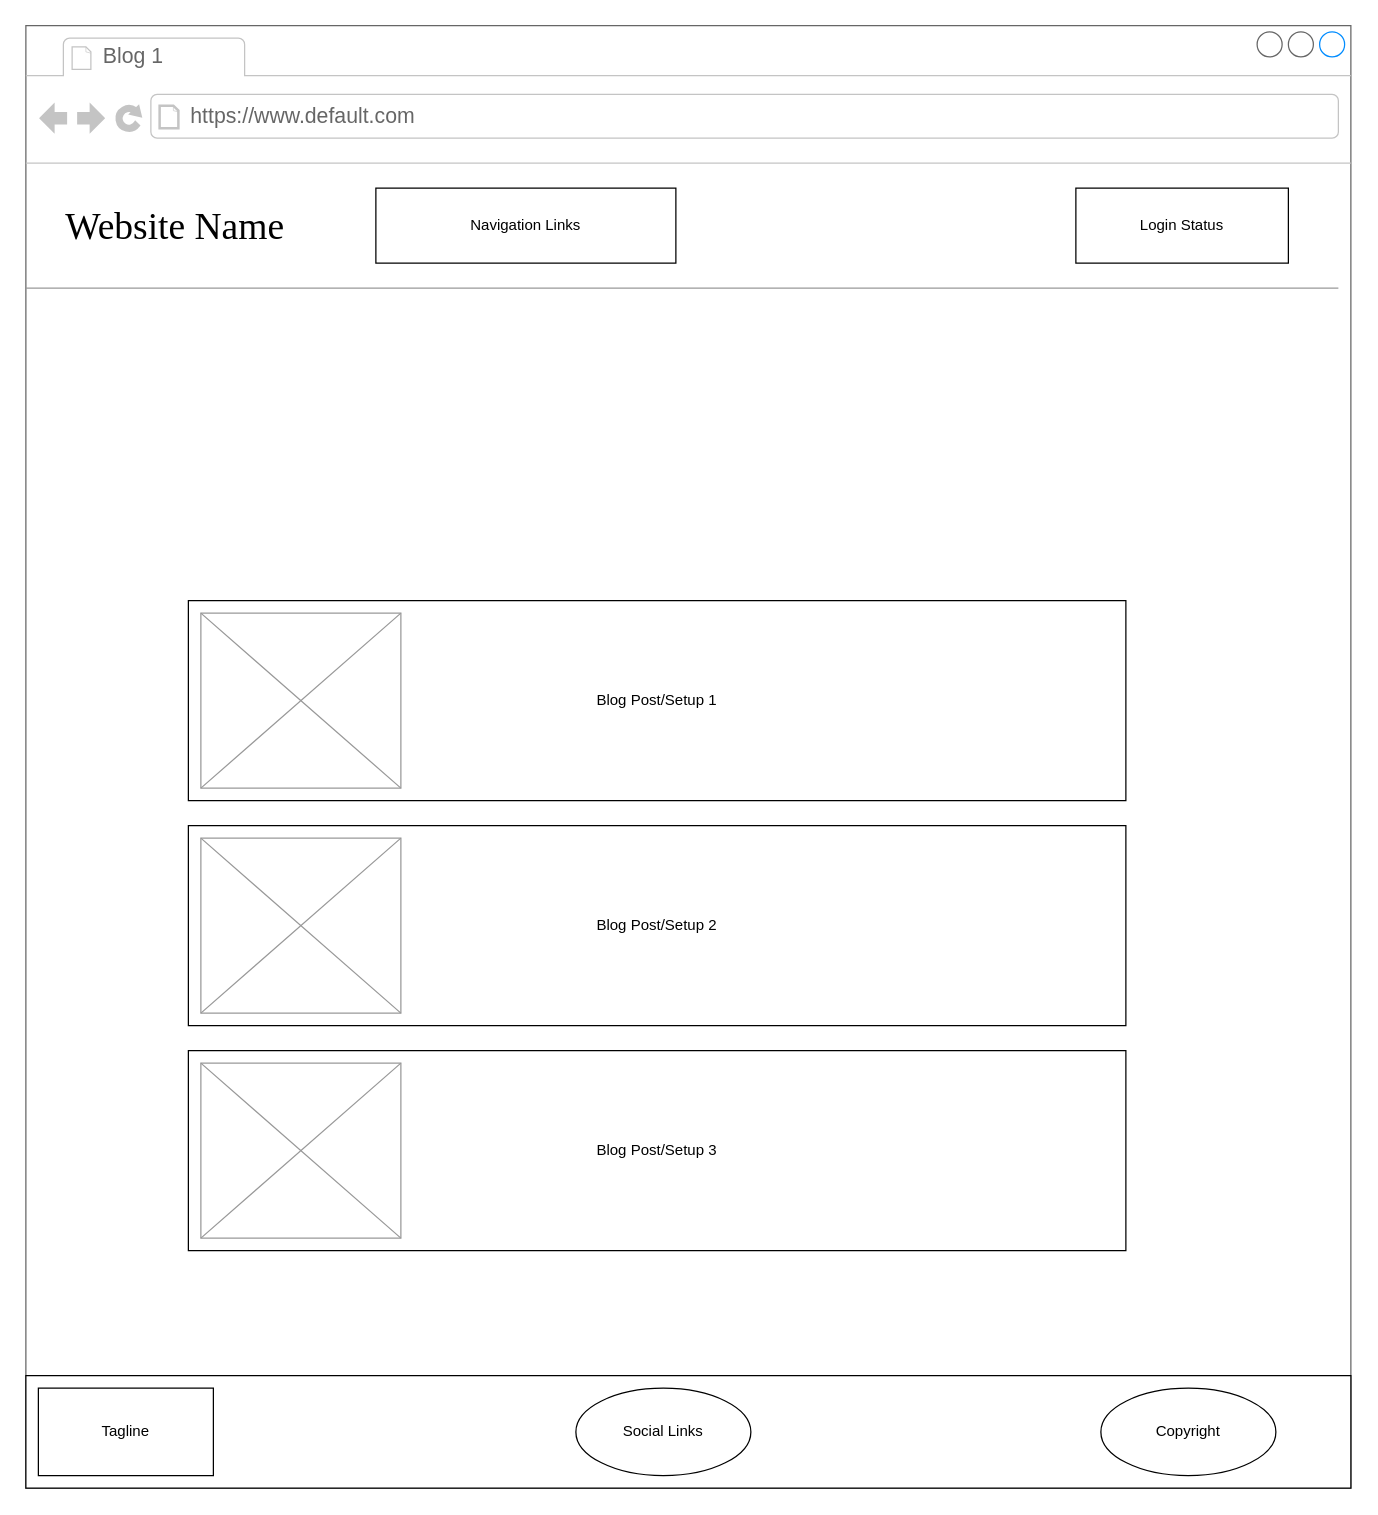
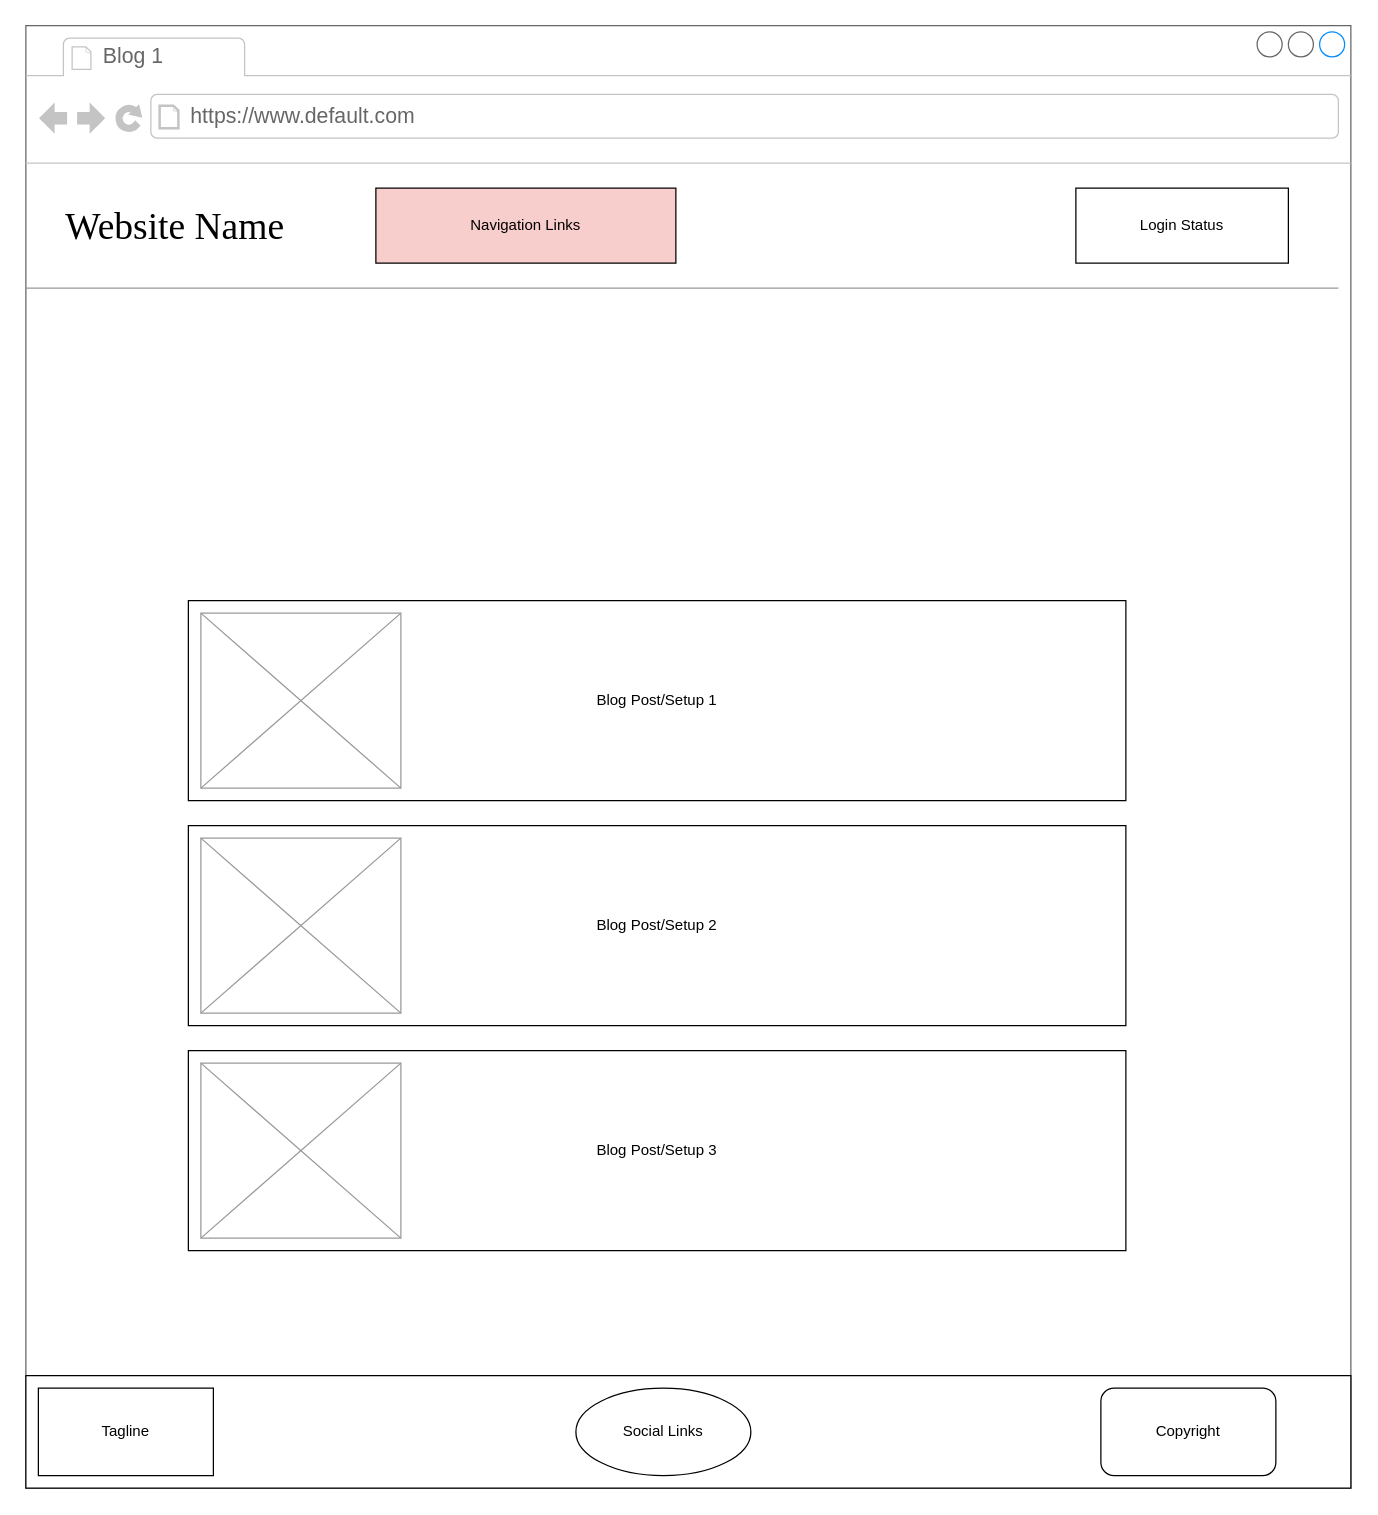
- <mxCell id="7" value="Navigation Links" style="rounded=0;whiteSpace=wrap;html=1;" vertex="1" parent="2"><mxGeometry x="280" y="130" width="240" height="60" as="geometry" /></mxCell>
+ <mxCell id="7" value="Navigation Links" style="rounded=0;whiteSpace=wrap;html=1;fillColor=#f8cecc;" vertex="1" parent="2"><mxGeometry x="280" y="130" width="240" height="60" as="geometry" /></mxCell>
- <mxCell id="14" value="Copyright" style="ellipse;whiteSpace=wrap;html=1;" vertex="1" parent="2"><mxGeometry x="860" y="1090" width="140" height="70" as="geometry" /></mxCell>
+ <mxCell id="14" value="Copyright" style="whiteSpace=wrap;html=1;rounded=1;" vertex="1" parent="2"><mxGeometry x="860" y="1090" width="140" height="70" as="geometry" /></mxCell>
